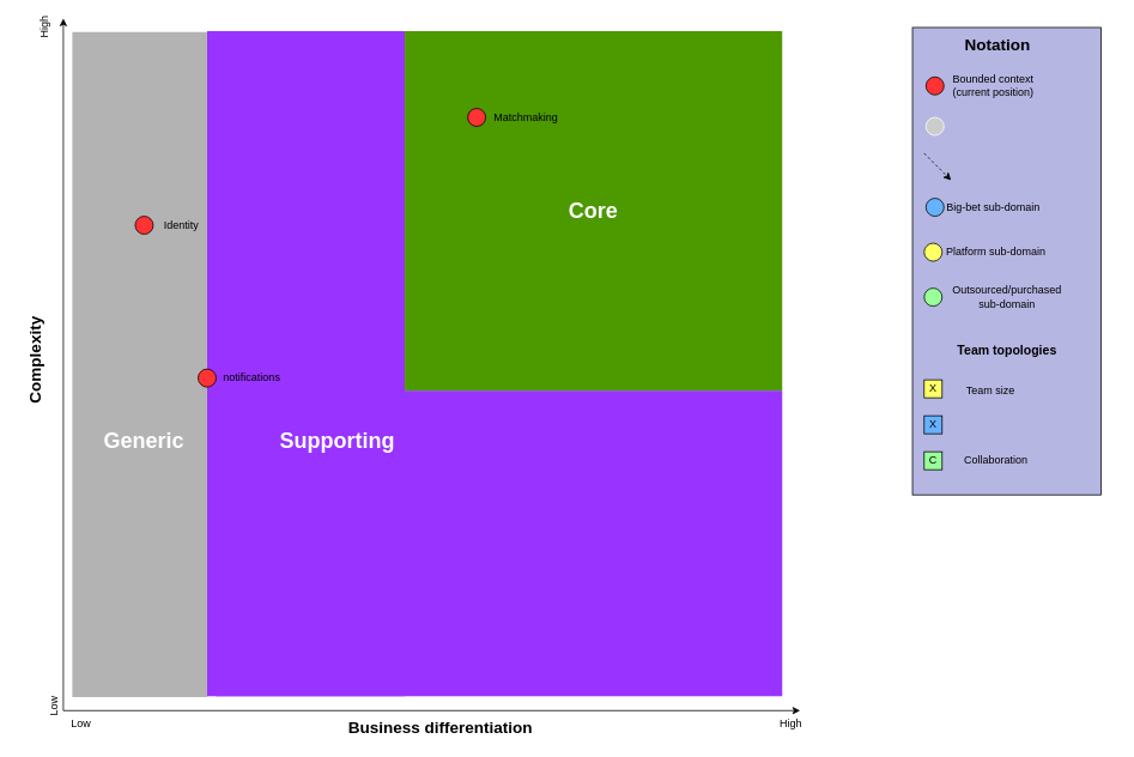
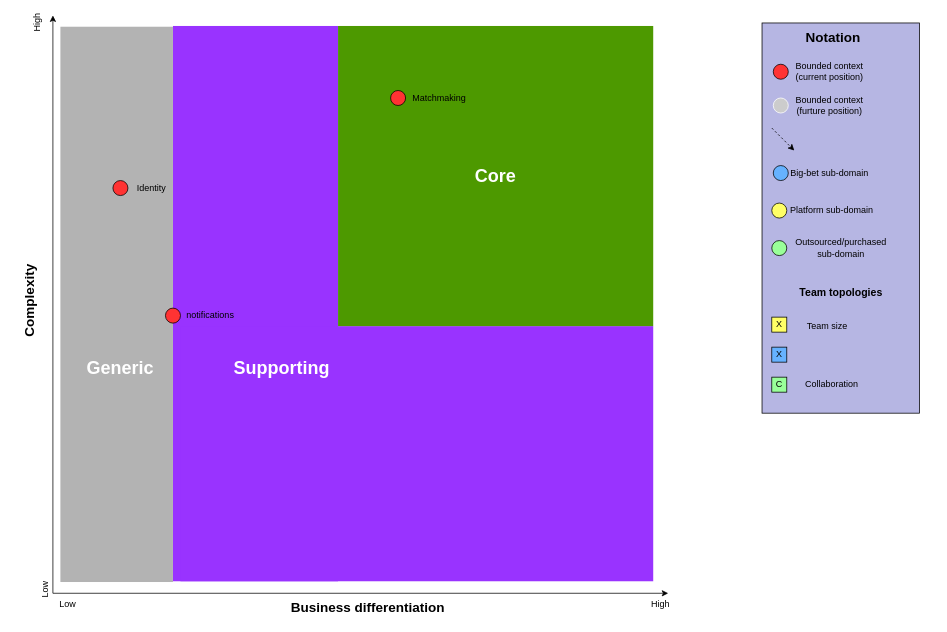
+ <mxCell id="33" value="Bounded context&lt;br&gt;(furture position)" style="text;html=1;strokeColor=none;fillColor=none;align=center;verticalAlign=middle;whiteSpace=wrap;rounded=0;" parent="31" vertex="1"><mxGeometry x="20" width="110" height="20" as="geometry" /></mxCell>
